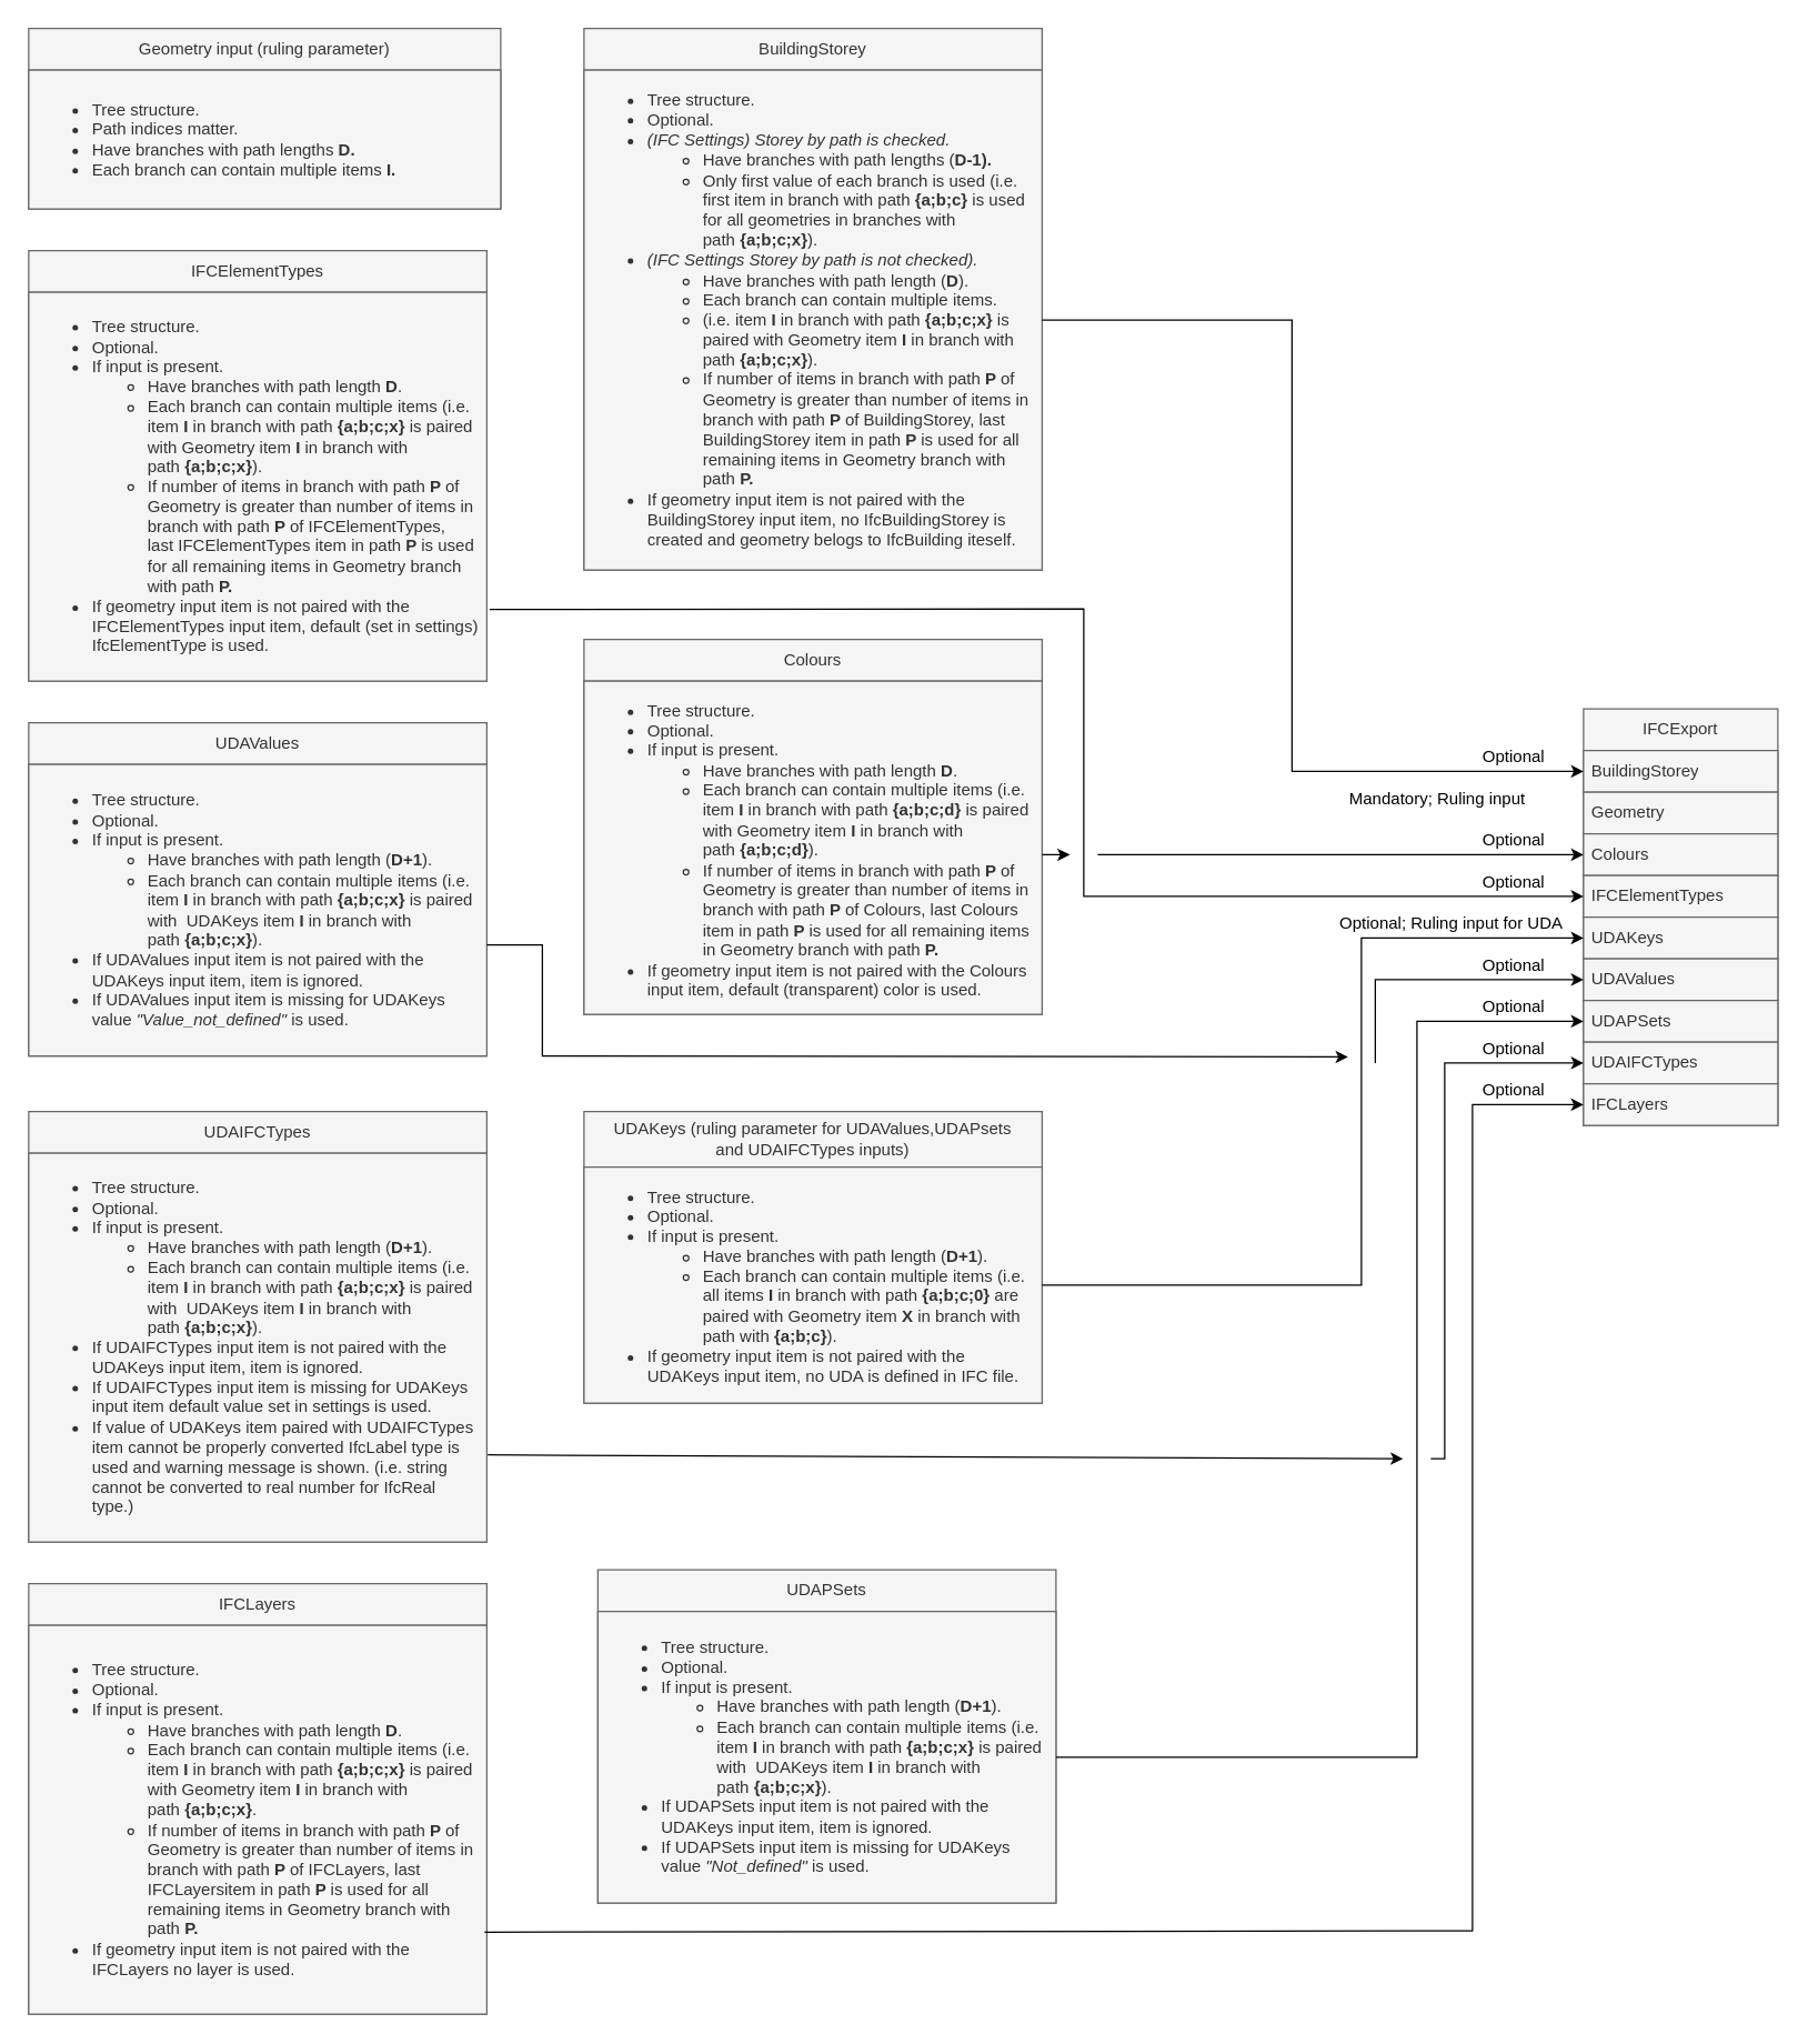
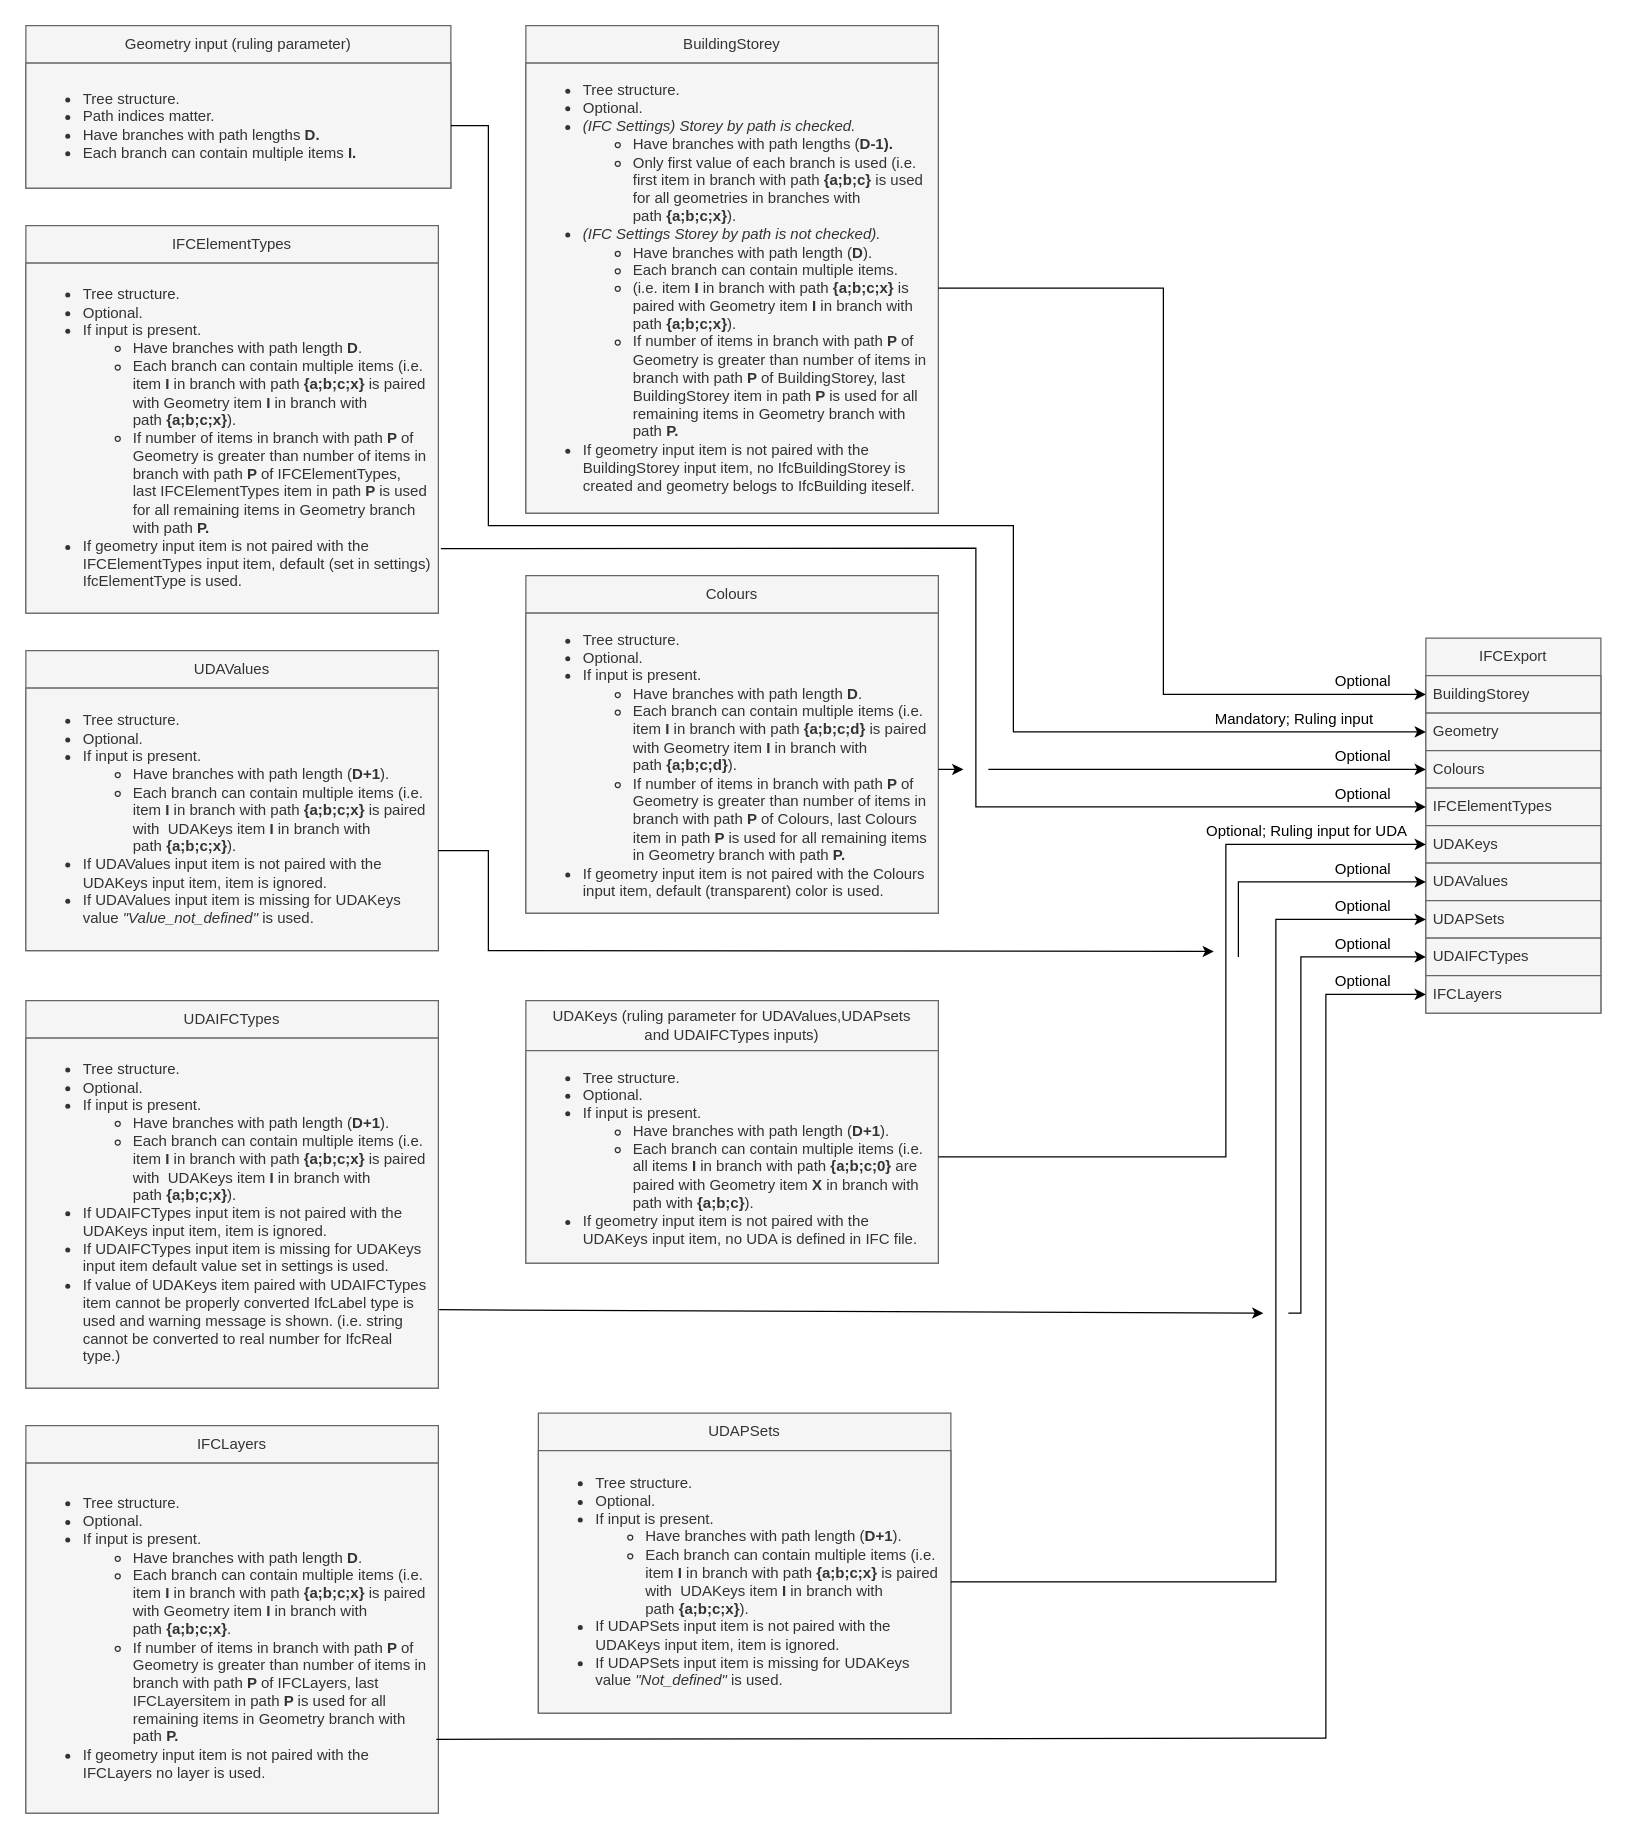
+ <mxCell id="20" style="edgeStyle=none;rounded=0;orthogonalLoop=1;jettySize=auto;html=1;entryX=0;entryY=0.5;entryDx=0;entryDy=0;exitX=1;exitY=0.5;exitDx=0;exitDy=0;fontColor=default;strokeColor=#000000;" parent="1" source="15" target="4" edge="1"><mxGeometry relative="1" as="geometry"><Array as="points"><mxPoint x="390" y="100" /><mxPoint x="390" y="420" /><mxPoint x="600" y="420" /><mxPoint x="810" y="420" /><mxPoint x="810" y="585" /></Array></mxGeometry></mxCell>
